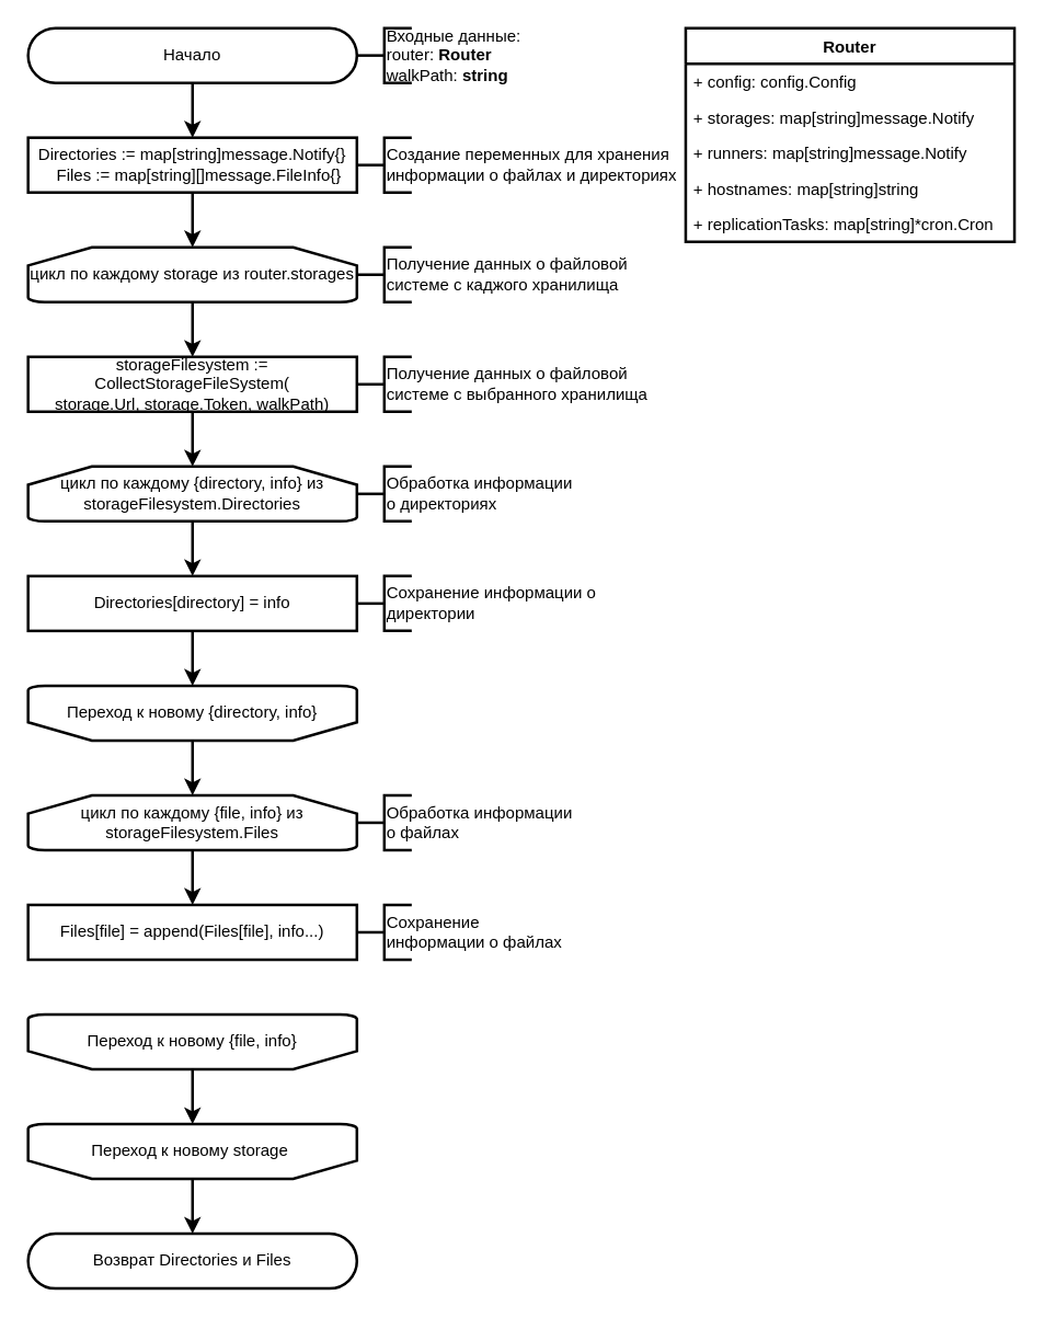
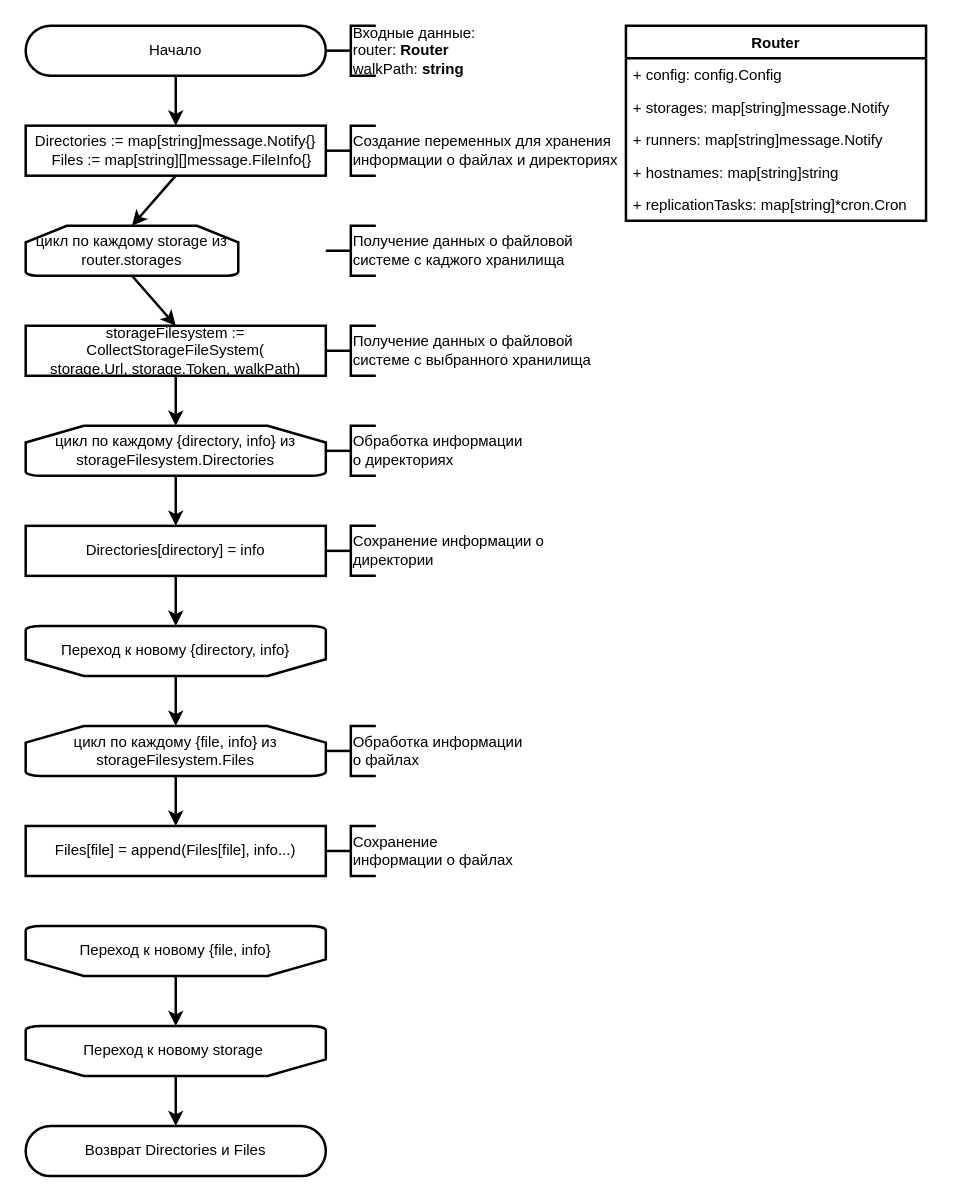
- <mxCell id="10" value="цикл по каждому storage из router.storages" style="strokeWidth=2;html=1;shape=mxgraph.flowchart.loop_limit;whiteSpace=wrap;fillColor=none;" parent="1" vertex="1"><mxGeometry x="20" y="180" width="240" height="40" as="geometry" /></mxCell>
+ <mxCell id="10" value="цикл по каждому storage из router.storages" style="strokeWidth=2;html=1;shape=mxgraph.flowchart.loop_limit;whiteSpace=wrap;fillColor=none;" parent="1" vertex="1"><mxGeometry x="20" y="180" width="170" height="40" as="geometry" /></mxCell>
